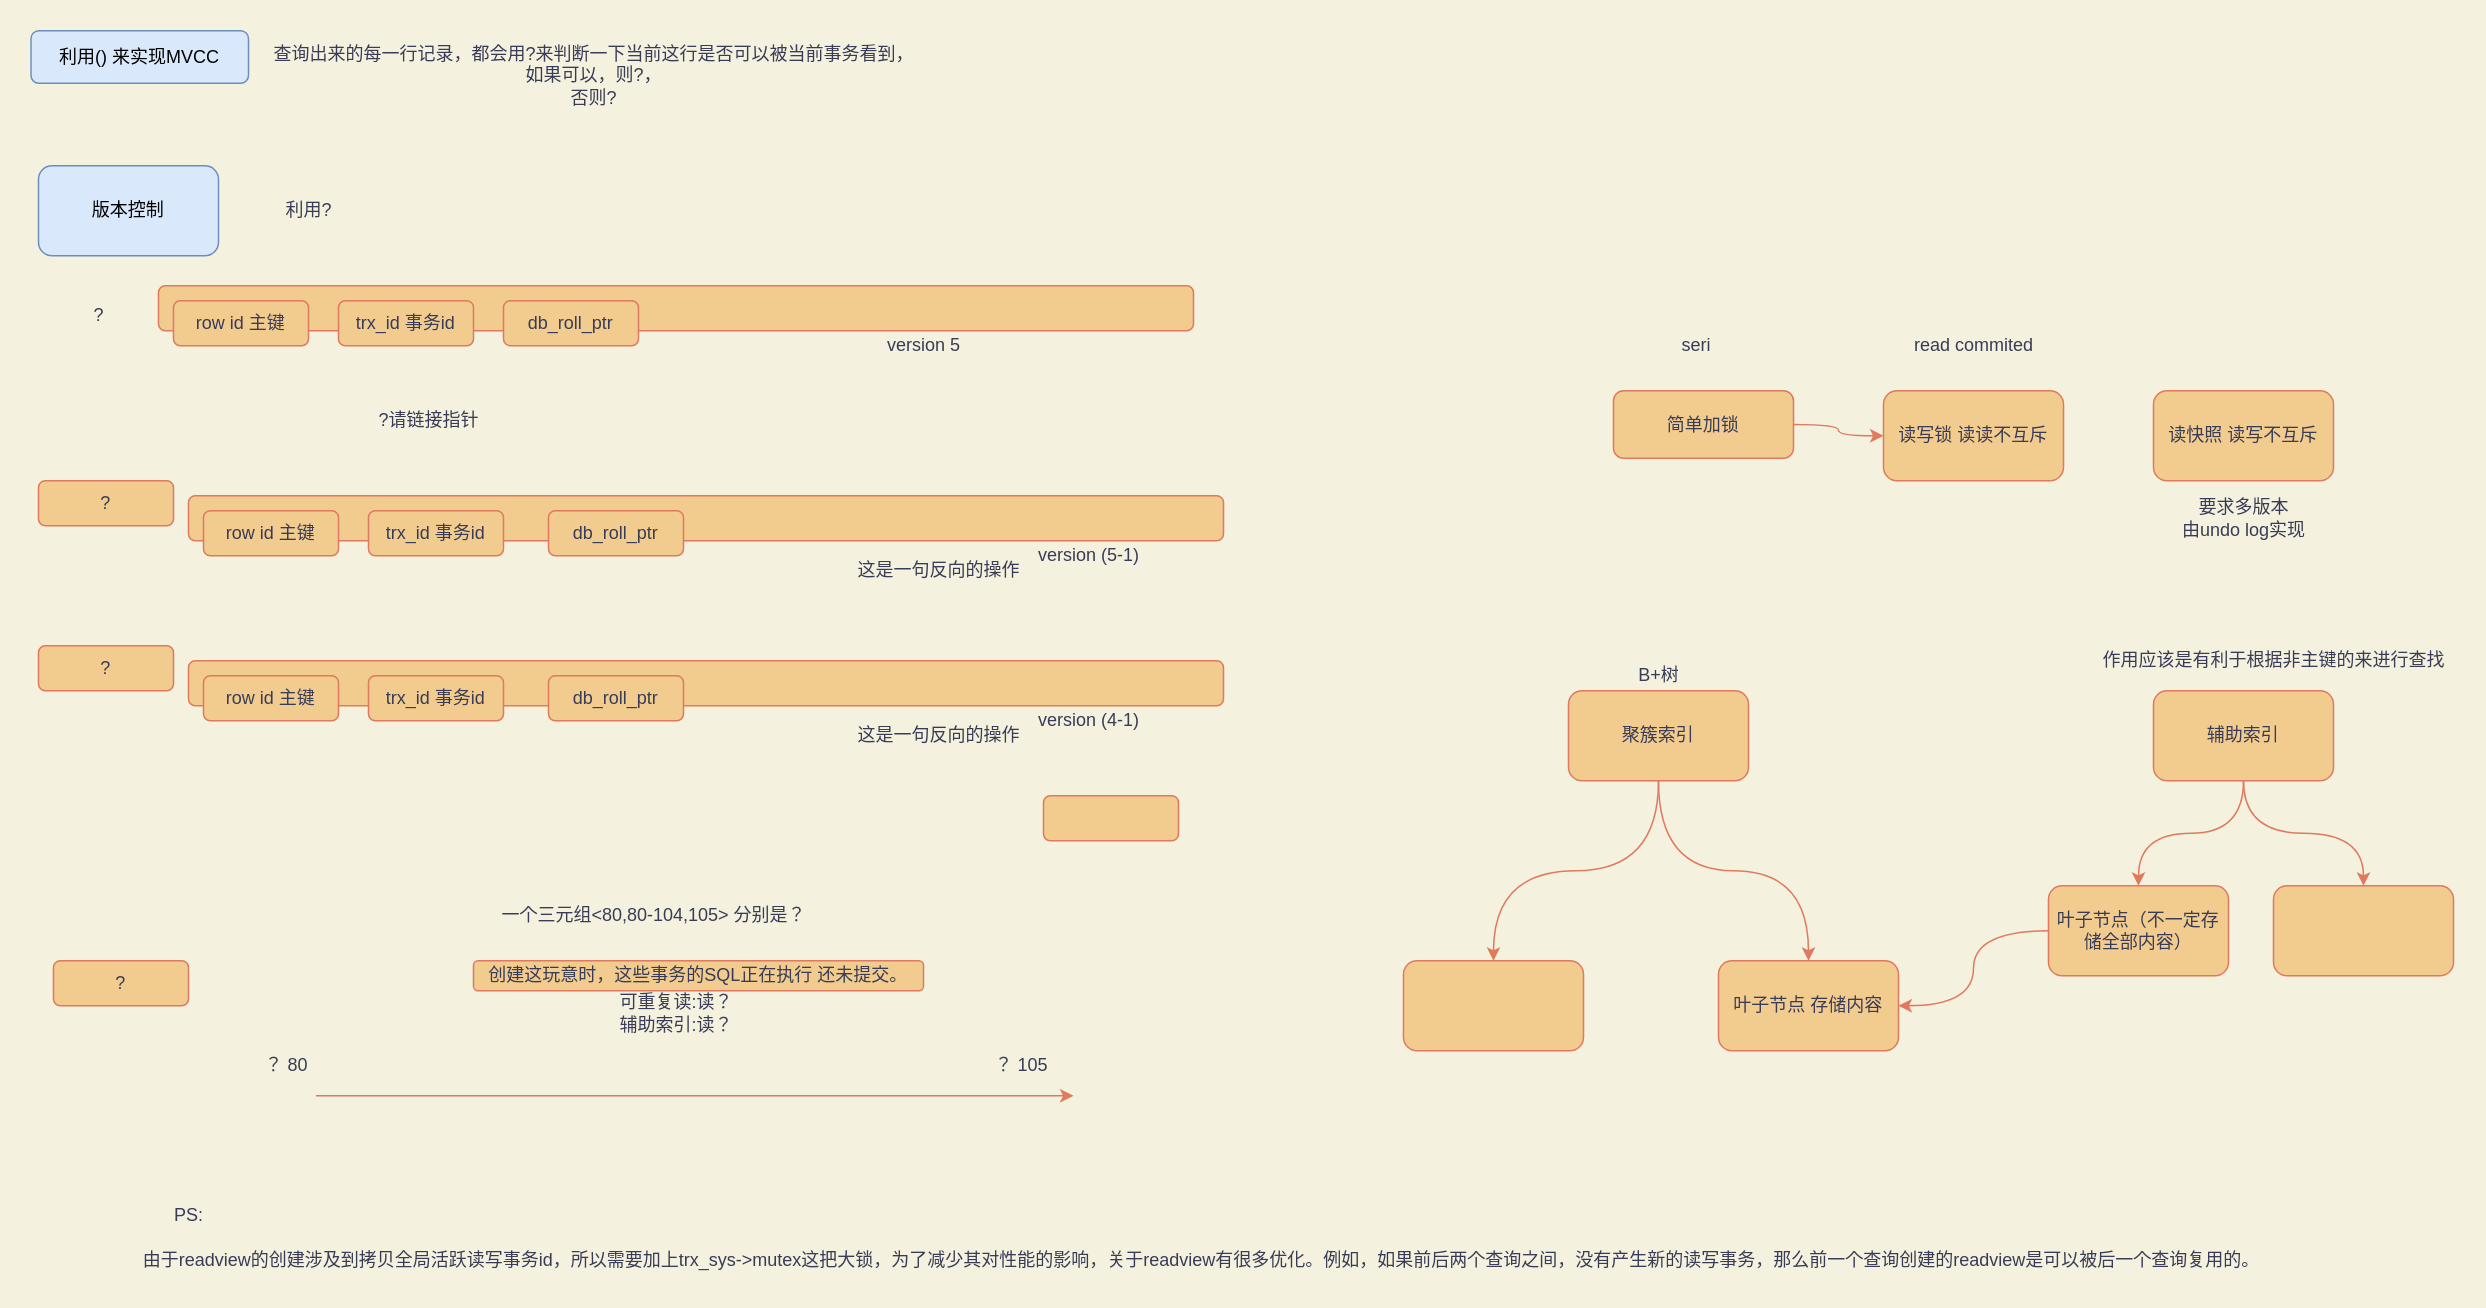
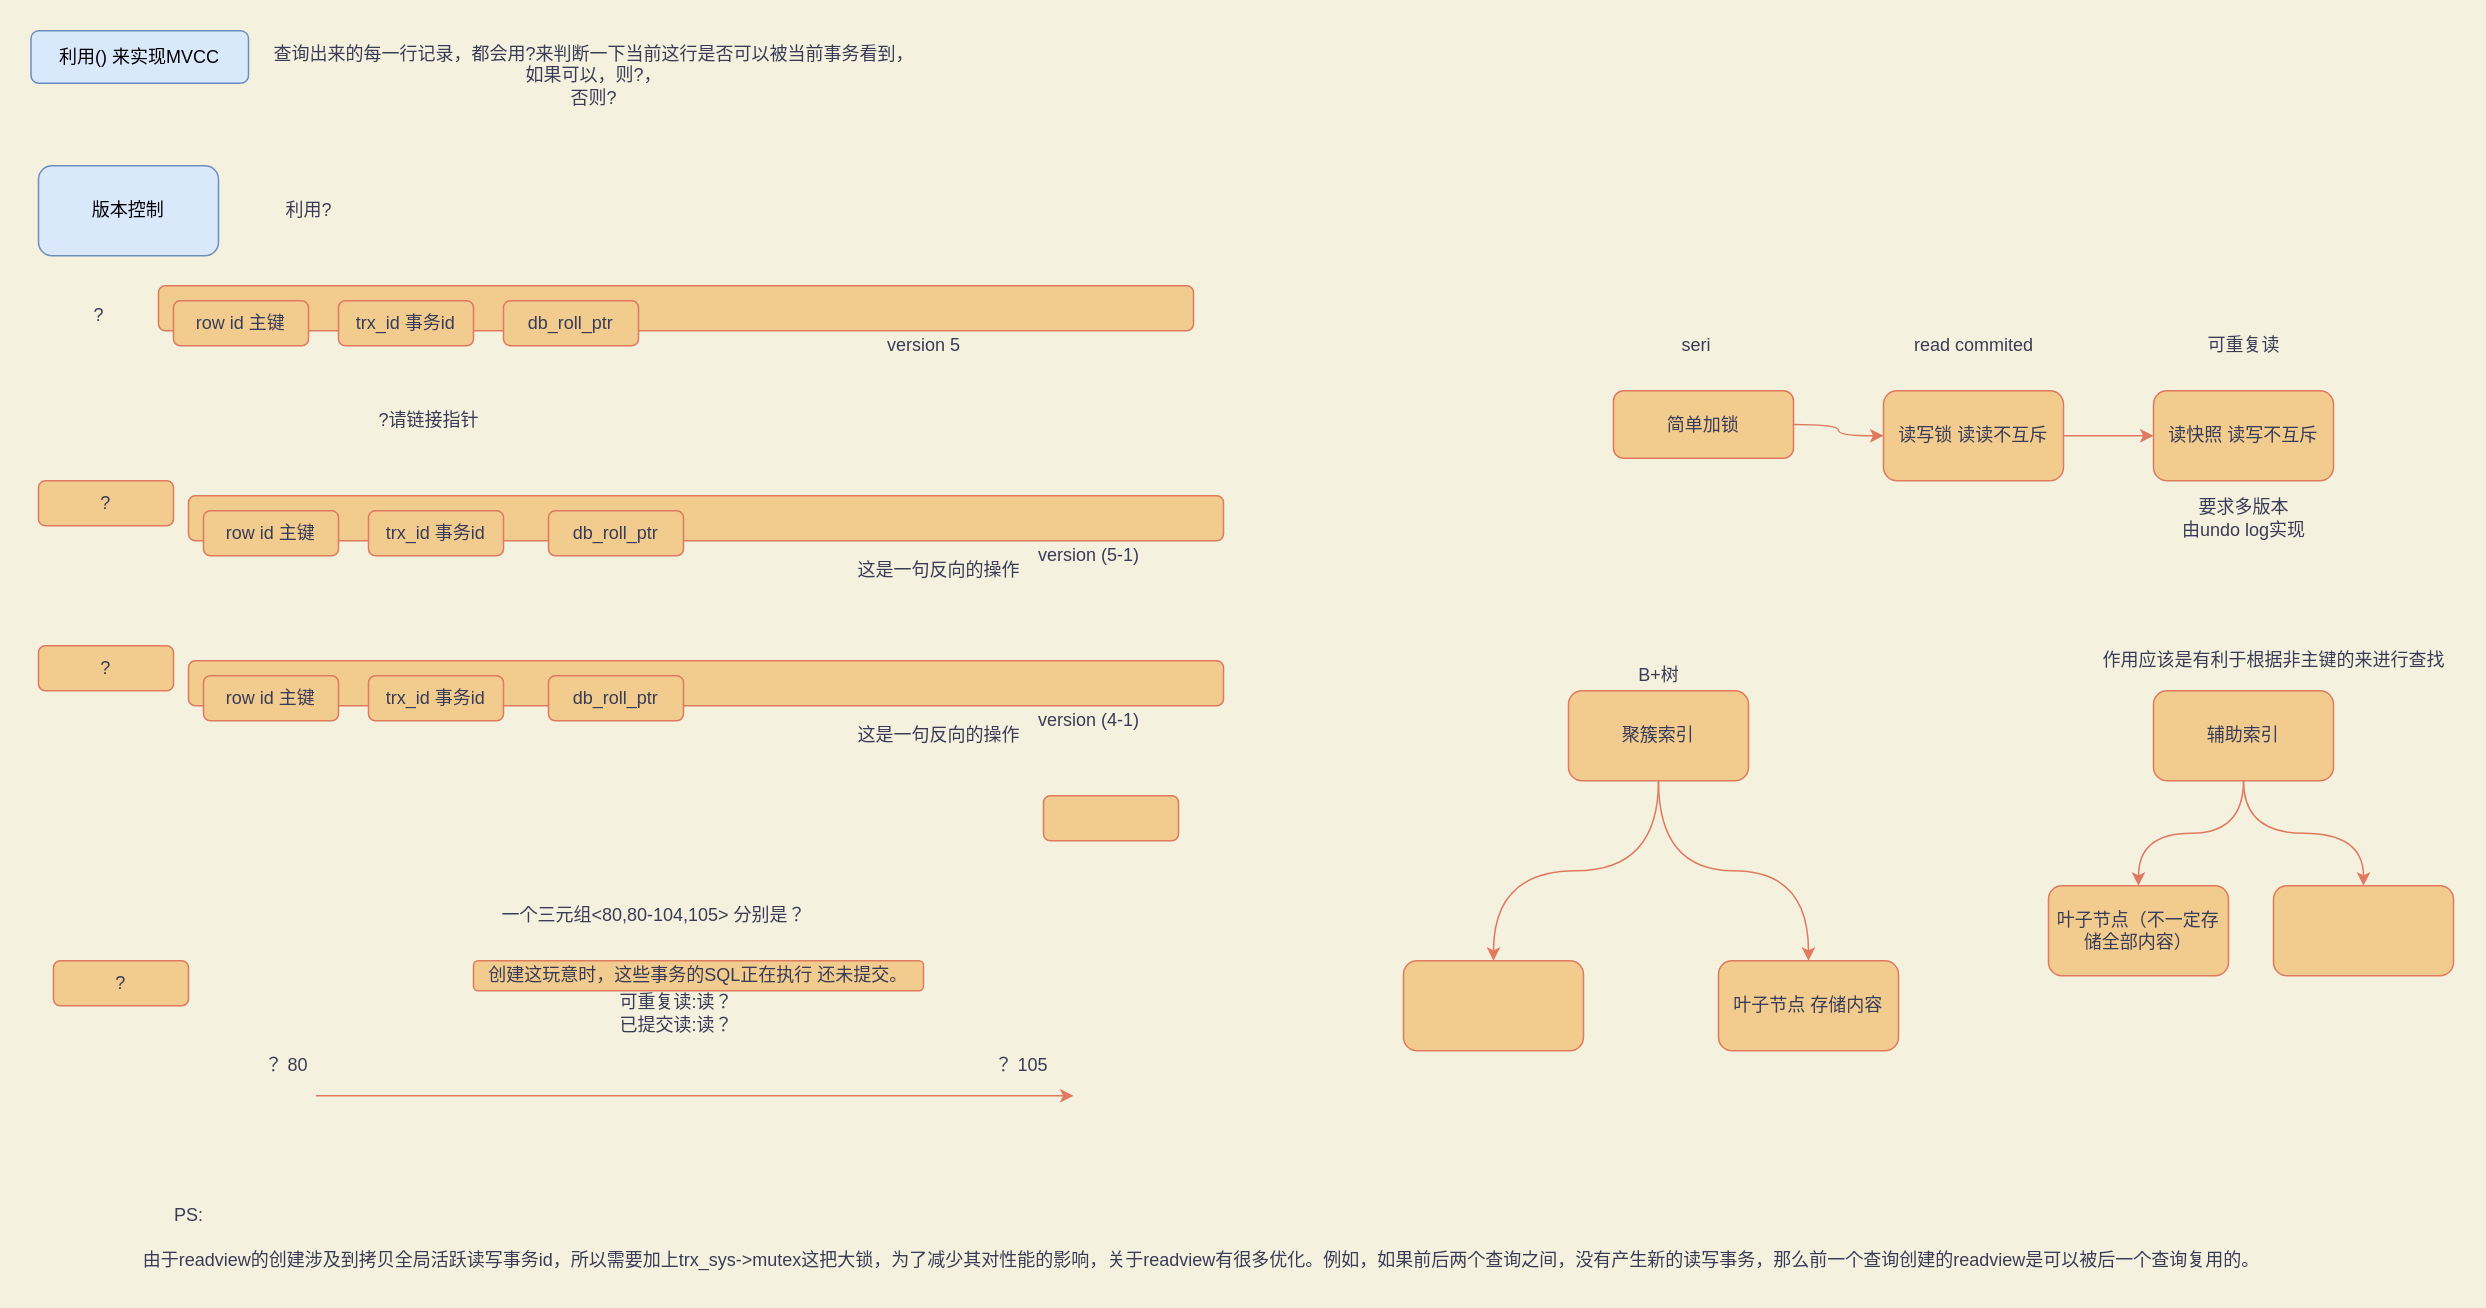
+ <mxCell id="38" value="可重复读" style="text;html=1;align=center;verticalAlign=middle;resizable=0;points=[];autosize=1;fontColor=#393C56;rounded=1;" parent="1" vertex="1"><mxGeometry x="1465" y="220" width="60" height="20" as="geometry" /></mxCell>
+ <mxCell id="33" value="" style="edgeStyle=orthogonalEdgeStyle;sketch=0;orthogonalLoop=1;jettySize=auto;html=1;strokeColor=#E07A5F;fillColor=#F2CC8F;fontColor=#393C56;curved=1;" parent="1" source="34" target="35" edge="1"><mxGeometry relative="1" as="geometry" /></mxCell>
- <mxCell id="49" style="edgeStyle=orthogonalEdgeStyle;curved=1;rounded=1;sketch=0;orthogonalLoop=1;jettySize=auto;html=1;entryX=1;entryY=0.5;entryDx=0;entryDy=0;strokeColor=#E07A5F;fillColor=#F2CC8F;fontColor=#393C56;" parent="1" source="50" target="44" edge="1"><mxGeometry relative="1" as="geometry" /></mxCell>
- <mxCell id="29" value="可重复读:读？&lt;br&gt;辅助索引:读？" style="text;html=1;align=center;verticalAlign=middle;resizable=0;points=[];autosize=1;fontColor=#393C56;" parent="1" vertex="1"><mxGeometry x="405" y="660" width="90" height="30" as="geometry" /></mxCell>
+ <mxCell id="29" value="可重复读:读？&lt;br&gt;已提交读:读？" style="text;html=1;align=center;verticalAlign=middle;resizable=0;points=[];autosize=1;fontColor=#393C56;" parent="1" vertex="1"><mxGeometry x="405" y="660" width="90" height="30" as="geometry" /></mxCell>
